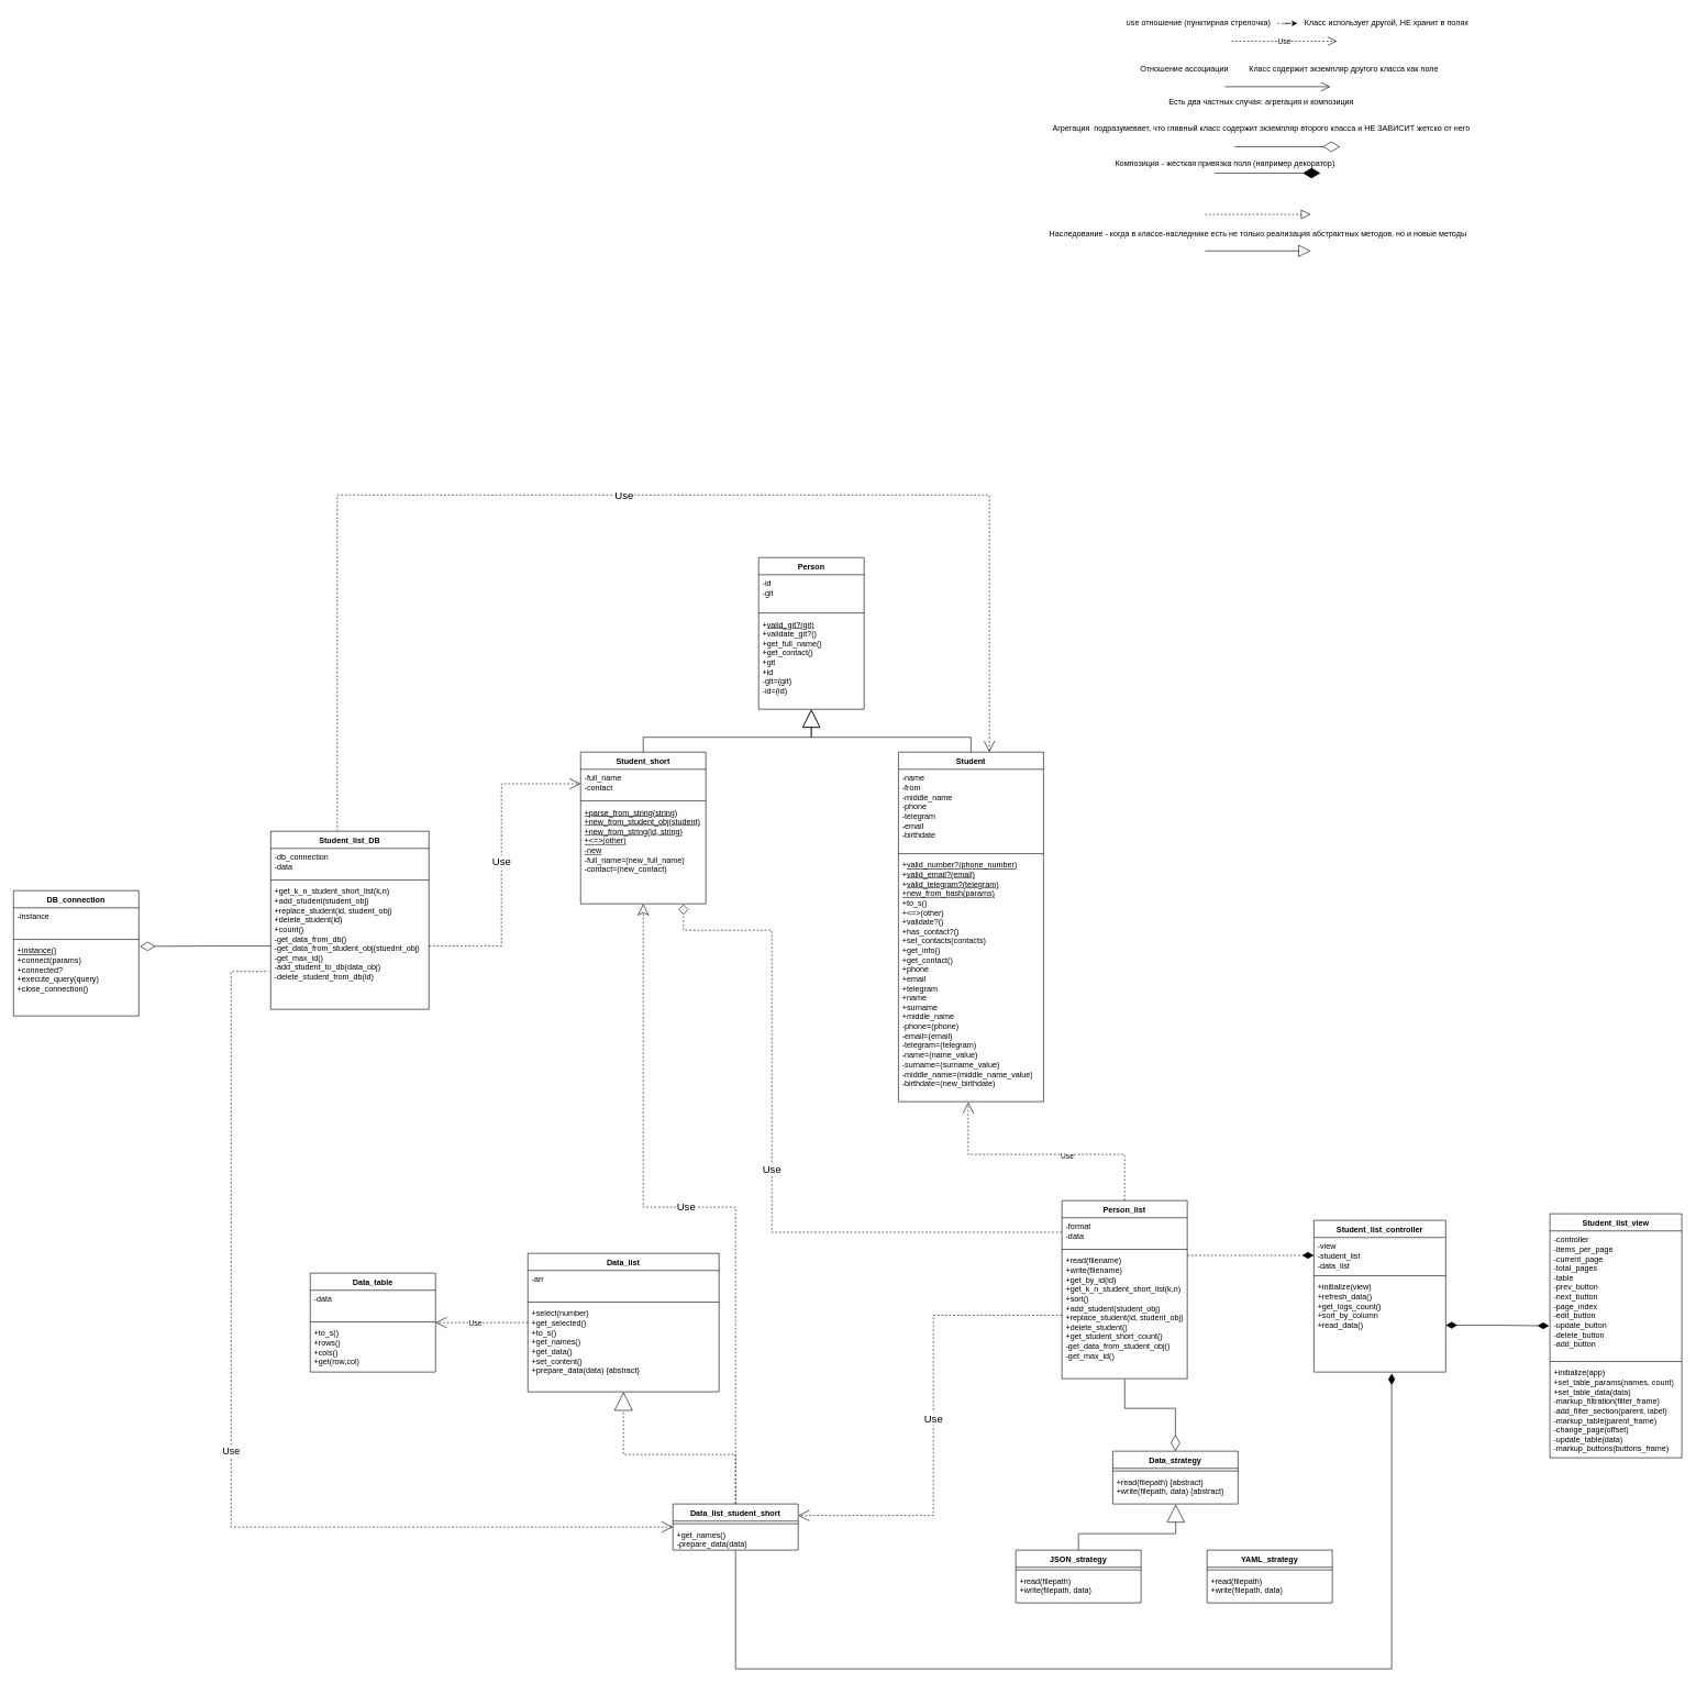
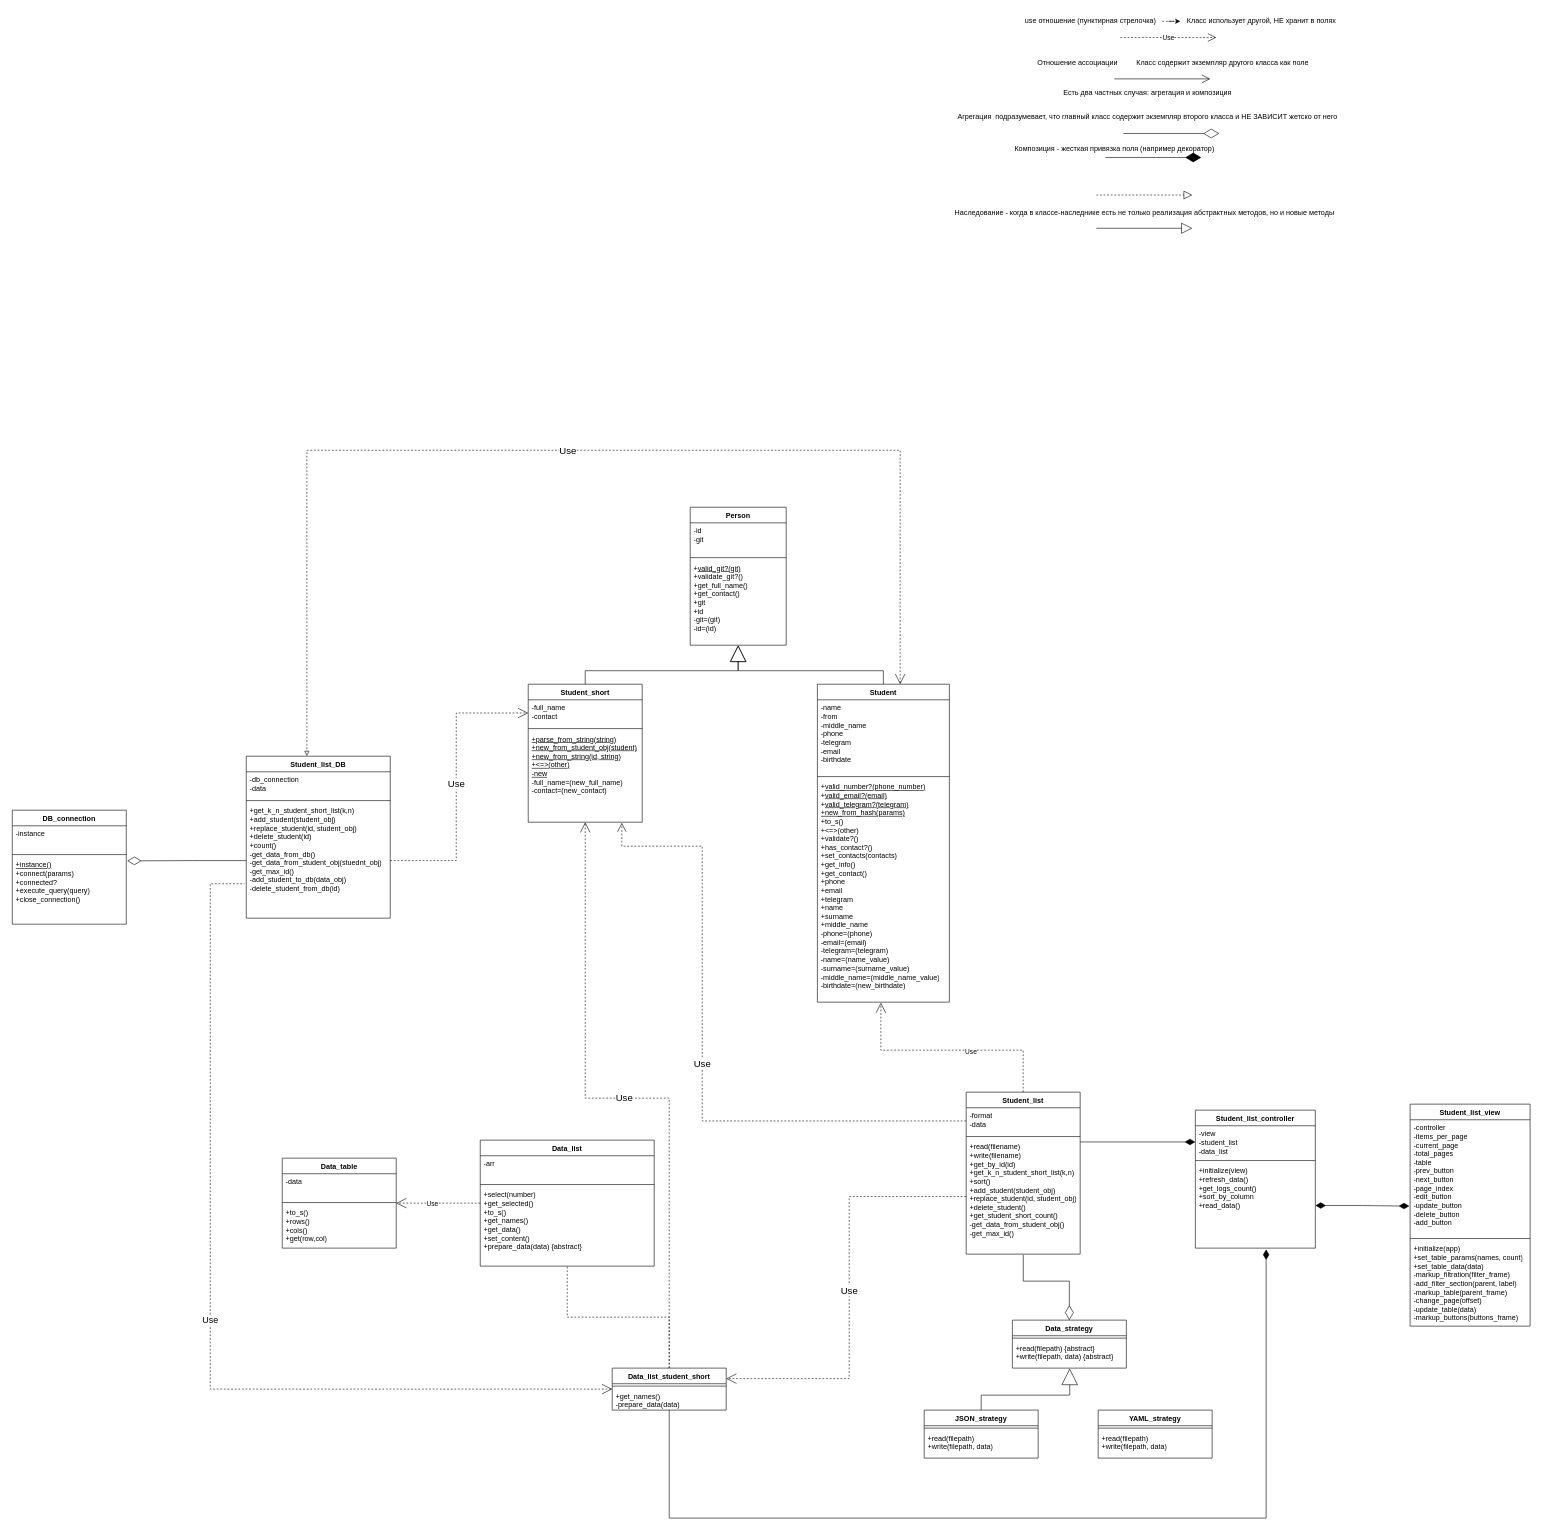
- <mxCell id="76" value="Use" style="edgeStyle=orthogonalEdgeStyle;rounded=0;orthogonalLoop=1;jettySize=auto;html=1;entryX=0.421;entryY=-0.001;entryDx=0;entryDy=0;entryPerimeter=0;endArrow=none;endFill=0;startArrow=open;startFill=0;startSize=15;fontSize=16;dashed=1;" parent="1" source="2" target="47" edge="1"><mxGeometry relative="1" as="geometry"><Array as="points"><mxPoint x="1500" y="750" /><mxPoint x="511" y="750" /></Array></mxGeometry></mxCell>
+ <mxCell id="76" value="Use" style="edgeStyle=orthogonalEdgeStyle;rounded=0;orthogonalLoop=1;jettySize=auto;html=1;entryX=0.421;entryY=-0.001;entryDx=0;entryDy=0;entryPerimeter=0;endArrow=block;endFill=0;startArrow=open;startFill=0;startSize=15;fontSize=16;dashed=1;" parent="1" source="2" target="47" edge="1"><mxGeometry relative="1" as="geometry"><Array as="points"><mxPoint x="1500" y="750" /><mxPoint x="511" y="750" /></Array></mxGeometry></mxCell>
- <mxCell id="25" value="Use" style="edgeStyle=orthogonalEdgeStyle;rounded=0;orthogonalLoop=1;jettySize=auto;html=1;dashed=1;endArrow=classic;endFill=0;endSize=15;fontSize=16;" parent="1" source="26" target="10" edge="1"><mxGeometry relative="1" as="geometry" /></mxCell>
+ <mxCell id="25" value="Use" style="edgeStyle=orthogonalEdgeStyle;rounded=0;orthogonalLoop=1;jettySize=auto;html=1;dashed=1;endArrow=open;endFill=0;endSize=15;fontSize=16;" parent="1" source="26" target="10" edge="1"><mxGeometry relative="1" as="geometry" /></mxCell>
- <mxCell id="72" value="Use" style="edgeStyle=orthogonalEdgeStyle;rounded=0;orthogonalLoop=1;jettySize=auto;html=1;exitX=0;exitY=0.5;exitDx=0;exitDy=0;entryX=0.821;entryY=1.006;entryDx=0;entryDy=0;entryPerimeter=0;dashed=1;endArrow=diamond;endFill=0;endSize=13;fontSize=16;" parent="1" source="30" target="13" edge="1"><mxGeometry relative="1" as="geometry"><Array as="points"><mxPoint x="1170" y="1868" /><mxPoint x="1170" y="1410" /><mxPoint x="1036" y="1410" /></Array></mxGeometry></mxCell>
+ <mxCell id="72" value="Use" style="edgeStyle=orthogonalEdgeStyle;rounded=0;orthogonalLoop=1;jettySize=auto;html=1;exitX=0;exitY=0.5;exitDx=0;exitDy=0;entryX=0.821;entryY=1.006;entryDx=0;entryDy=0;entryPerimeter=0;dashed=1;endArrow=open;endFill=0;endSize=13;fontSize=16;" parent="1" source="30" target="13" edge="1"><mxGeometry relative="1" as="geometry"><Array as="points"><mxPoint x="1170" y="1868" /><mxPoint x="1170" y="1410" /><mxPoint x="1036" y="1410" /></Array></mxGeometry></mxCell>
- <mxCell id="29" value="Person_list" style="swimlane;fontStyle=1;align=center;verticalAlign=top;childLayout=stackLayout;horizontal=1;startSize=26;horizontalStack=0;resizeParent=1;resizeParentMax=0;resizeLast=0;collapsible=1;marginBottom=0;whiteSpace=wrap;html=1;" parent="1" vertex="1"><mxGeometry x="1610" y="1820" width="190" height="270" as="geometry" /></mxCell>
+ <mxCell id="29" value="Student_list" style="swimlane;fontStyle=1;align=center;verticalAlign=top;childLayout=stackLayout;horizontal=1;startSize=26;horizontalStack=0;resizeParent=1;resizeParentMax=0;resizeLast=0;collapsible=1;marginBottom=0;whiteSpace=wrap;html=1;" parent="1" vertex="1"><mxGeometry x="1610" y="1820" width="190" height="270" as="geometry" /></mxCell>
- <mxCell id="85" style="edgeStyle=orthogonalEdgeStyle;rounded=0;orthogonalLoop=1;jettySize=auto;html=1;entryX=0;entryY=0.5;entryDx=0;entryDy=0;endArrow=diamondThin;endFill=1;endSize=15;strokeWidth=1;dashed=1;" edge="1" parent="1" source="32" target="82"><mxGeometry relative="1" as="geometry"><mxPoint x="2080" y="1994" as="targetPoint" /><Array as="points"><mxPoint x="1850" y="1903" /><mxPoint x="1850" y="1903" /></Array></mxGeometry></mxCell>
+ <mxCell id="85" style="edgeStyle=orthogonalEdgeStyle;rounded=0;orthogonalLoop=1;jettySize=auto;html=1;entryX=0;entryY=0.5;entryDx=0;entryDy=0;endArrow=diamondThin;endFill=1;endSize=15;strokeWidth=1;" edge="1" parent="1" source="32" target="82"><mxGeometry relative="1" as="geometry"><mxPoint x="2080" y="1994" as="targetPoint" /><Array as="points"><mxPoint x="1850" y="1903" /><mxPoint x="1850" y="1903" /></Array></mxGeometry></mxCell>
- <mxCell id="24" style="edgeStyle=orthogonalEdgeStyle;rounded=0;orthogonalLoop=1;jettySize=auto;html=1;entryX=0.5;entryY=1;entryDx=0;entryDy=0;endArrow=block;endFill=0;endSize=26;dashed=1;" parent="1" source="26" target="20" edge="1"><mxGeometry relative="1" as="geometry" /></mxCell>
+ <mxCell id="24" style="edgeStyle=orthogonalEdgeStyle;rounded=0;orthogonalLoop=1;jettySize=auto;html=1;entryX=0.5;entryY=1;entryDx=0;entryDy=0;endArrow=none;endFill=0;endSize=26;dashed=1;" parent="1" source="26" target="20" edge="1"><mxGeometry relative="1" as="geometry" /></mxCell>
